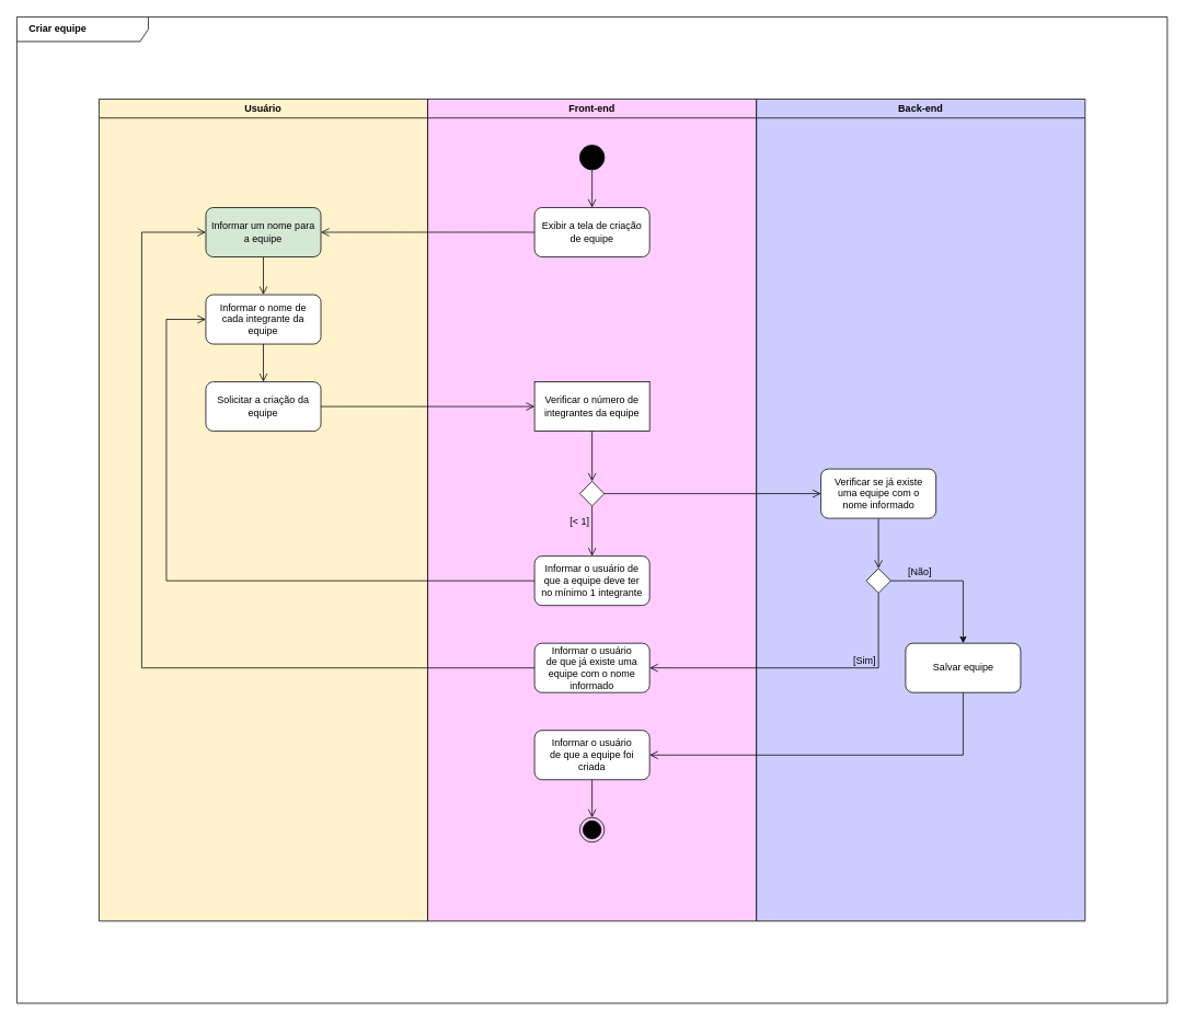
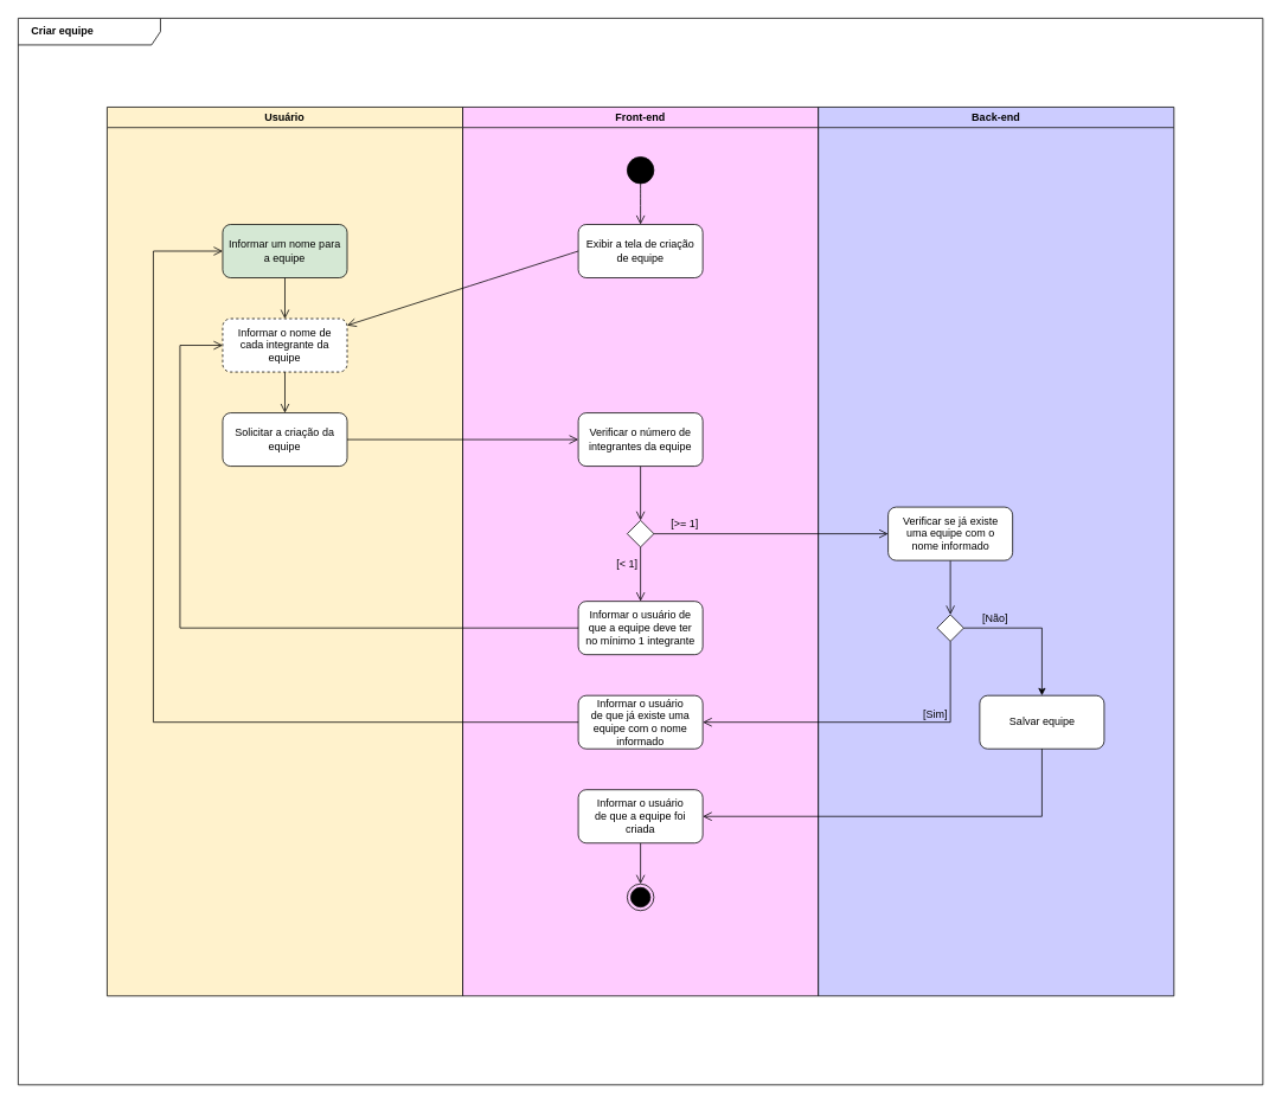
- <mxCell id="38" style="edgeStyle=none;curved=1;rounded=0;orthogonalLoop=1;jettySize=auto;html=1;exitX=0;exitY=0.5;exitDx=0;exitDy=0;entryX=1;entryY=0.5;entryDx=0;entryDy=0;fontSize=12;startSize=6;endSize=8;endArrow=open;endFill=0;" edge="1" parent="2" source="21" target="5"><mxGeometry relative="1" as="geometry" /></mxCell>
+ <mxCell id="38" style="edgeStyle=none;curved=1;rounded=0;orthogonalLoop=1;jettySize=auto;html=1;exitX=0;exitY=0.5;exitDx=0;exitDy=0;fontSize=12;startSize=6;endSize=8;endArrow=open;endFill=0;" edge="1" parent="2" source="21" target="7"><mxGeometry relative="1" as="geometry" /></mxCell>
- <mxCell id="7" value="Informar o nome de cada integrante da equipe" style="strokeColor=default;whiteSpace=wrap;rounded=1;glass=0;spacing=4;" parent="3" vertex="1"><mxGeometry x="130.0" y="238" width="140" height="60" as="geometry" /></mxCell>
+ <mxCell id="7" value="Informar o nome de cada integrante da equipe" style="strokeColor=default;whiteSpace=wrap;rounded=1;glass=0;spacing=4;dashed=1;" parent="3" vertex="1"><mxGeometry x="130.0" y="238" width="140" height="60" as="geometry" /></mxCell>
- <mxCell id="11" value="Verificar o número de integrantes da equipe" style="strokeColor=default;whiteSpace=wrap;glass=0;spacing=3;rounded=0;" parent="9" vertex="1"><mxGeometry x="130" y="344" width="140" height="60" as="geometry" /></mxCell>
+ <mxCell id="11" value="Verificar o número de integrantes da equipe" style="strokeColor=default;whiteSpace=wrap;rounded=1;glass=0;spacing=3;" parent="9" vertex="1"><mxGeometry x="130" y="344" width="140" height="60" as="geometry" /></mxCell>
+ <mxCell id="14" value="[&amp;gt;= 1]" style="text;html=1;strokeColor=none;fillColor=none;align=center;verticalAlign=middle;whiteSpace=wrap;rounded=0;" parent="9" vertex="1"><mxGeometry x="230" y="459" width="40" height="20" as="geometry" /></mxCell>
